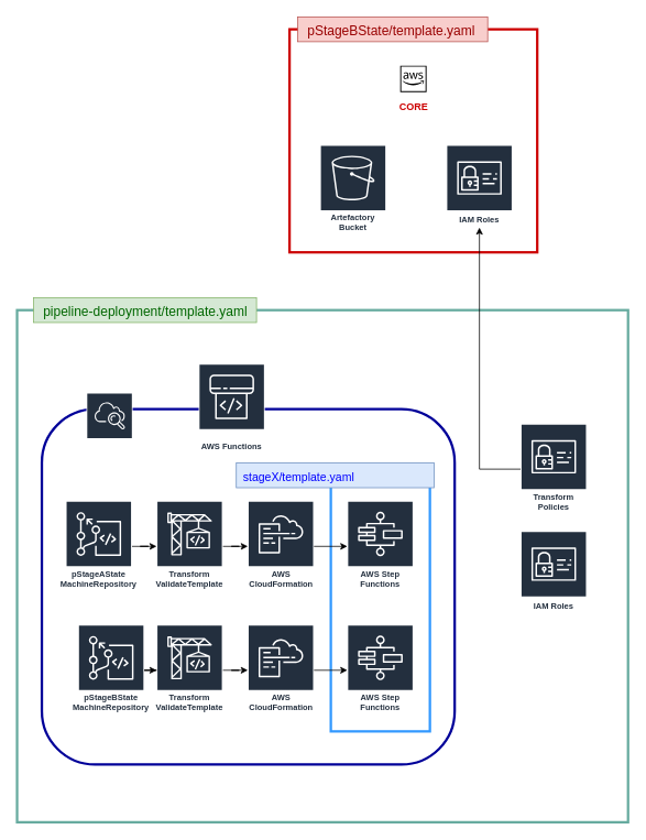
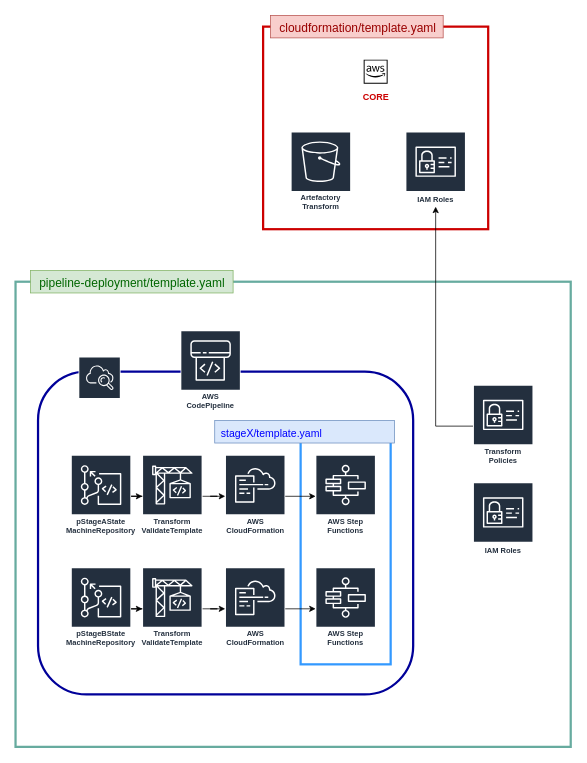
- <mxCell id="28" value="&lt;font color=&quot;#990000&quot;&gt;pStageBState/template.yaml&lt;/font&gt;" style="text;html=1;resizable=0;points=[];autosize=1;align=left;verticalAlign=top;spacingTop=-4;fontSize=16;fillColor=none;strokeColor=none;" parent="26" vertex="1"><mxGeometry x="10.081" y="5" width="220" height="20" as="geometry" /></mxCell>
+ <mxCell id="28" value="&lt;font color=&quot;#990000&quot;&gt;cloudformation/template.yaml&lt;/font&gt;" style="text;html=1;resizable=0;points=[];autosize=1;align=left;verticalAlign=top;spacingTop=-4;fontSize=16;fillColor=none;strokeColor=none;" parent="26" vertex="1"><mxGeometry x="10.081" y="5" width="220" height="20" as="geometry" /></mxCell>
- <mxCell id="10" value="Artefactory Bucket" style="outlineConnect=0;fontColor=#232F3E;gradientColor=none;strokeColor=#ffffff;fillColor=#232F3E;dashed=0;verticalLabelPosition=middle;verticalAlign=bottom;align=center;html=1;whiteSpace=wrap;fontSize=10;fontStyle=1;spacing=3;shape=mxgraph.aws4.productIcon;prIcon=mxgraph.aws4.s3;" parent="1" vertex="1"><mxGeometry x="387" y="175" width="80" height="110" as="geometry" /></mxCell>
+ <mxCell id="10" value="Artefactory Transform" style="outlineConnect=0;fontColor=#232F3E;gradientColor=none;strokeColor=#ffffff;fillColor=#232F3E;dashed=0;verticalLabelPosition=middle;verticalAlign=bottom;align=center;html=1;whiteSpace=wrap;fontSize=10;fontStyle=1;spacing=3;shape=mxgraph.aws4.productIcon;prIcon=mxgraph.aws4.s3;" parent="1" vertex="1"><mxGeometry x="387" y="175" width="80" height="110" as="geometry" /></mxCell>
- <mxCell id="12" value="AWS Functions" style="outlineConnect=0;fontColor=#232F3E;gradientColor=none;strokeColor=#ffffff;fillColor=#232F3E;dashed=0;verticalLabelPosition=middle;verticalAlign=bottom;align=center;html=1;whiteSpace=wrap;fontSize=10;fontStyle=1;spacing=3;shape=mxgraph.aws4.productIcon;prIcon=mxgraph.aws4.codepipeline;" parent="1" vertex="1"><mxGeometry x="240" y="440" width="80" height="110" as="geometry" /></mxCell>
+ <mxCell id="12" value="AWS CodePipeline" style="outlineConnect=0;fontColor=#232F3E;gradientColor=none;strokeColor=#ffffff;fillColor=#232F3E;dashed=0;verticalLabelPosition=middle;verticalAlign=bottom;align=center;html=1;whiteSpace=wrap;fontSize=10;fontStyle=1;spacing=3;shape=mxgraph.aws4.productIcon;prIcon=mxgraph.aws4.codepipeline;" parent="1" vertex="1"><mxGeometry x="240" y="440" width="80" height="110" as="geometry" /></mxCell>
- <mxCell id="14" value="pStageAState&lt;br&gt;MachineRepository" style="outlineConnect=0;fontColor=#232F3E;gradientColor=none;strokeColor=#ffffff;fillColor=#232F3E;dashed=0;verticalLabelPosition=middle;verticalAlign=bottom;align=center;html=1;whiteSpace=wrap;fontSize=10;fontStyle=1;spacing=3;shape=mxgraph.aws4.productIcon;prIcon=mxgraph.aws4.codecommit;" parent="1" vertex="1"><mxGeometry x="79" y="606" width="80" height="110" as="geometry" /></mxCell>
+ <mxCell id="14" value="pStageAState&lt;br&gt;MachineRepository" style="outlineConnect=0;fontColor=#232F3E;gradientColor=none;strokeColor=#ffffff;fillColor=#232F3E;dashed=0;verticalLabelPosition=middle;verticalAlign=bottom;align=center;html=1;whiteSpace=wrap;fontSize=10;fontStyle=1;spacing=3;shape=mxgraph.aws4.productIcon;prIcon=mxgraph.aws4.codecommit;" parent="1" vertex="1"><mxGeometry x="94" y="606" width="80" height="110" as="geometry" /></mxCell>
